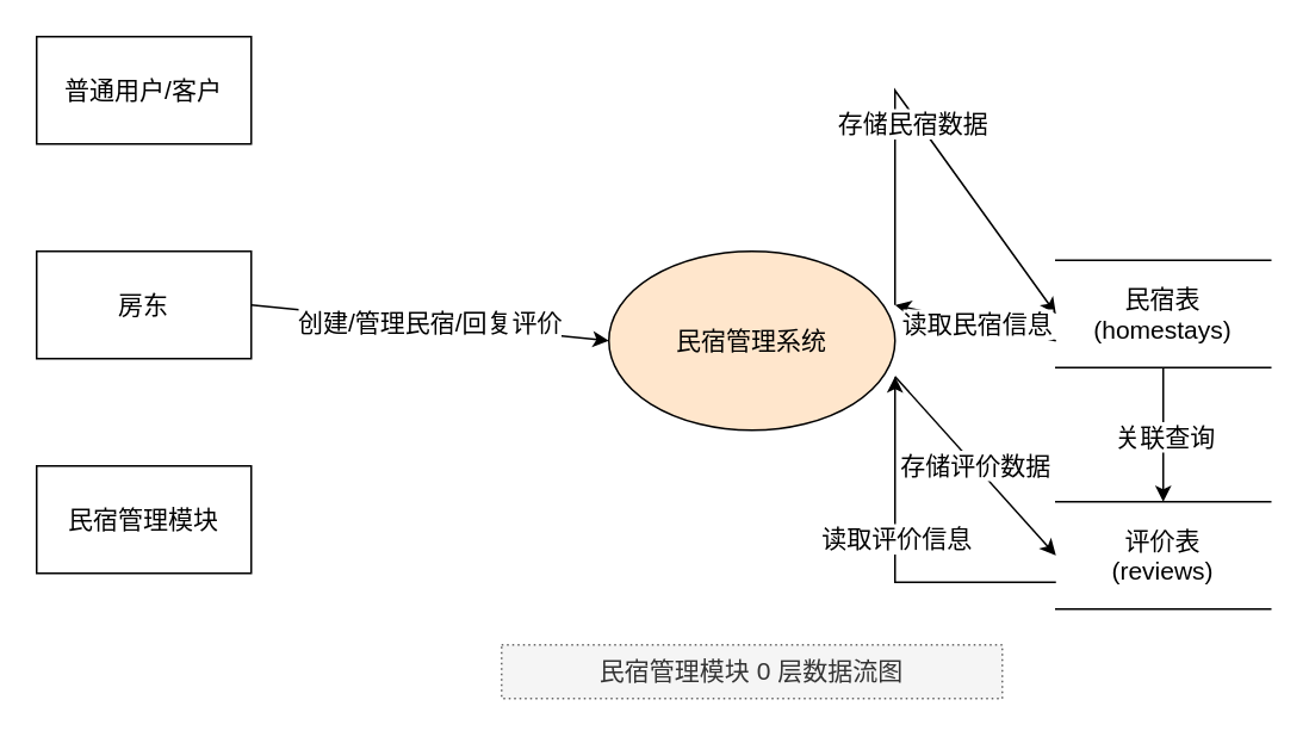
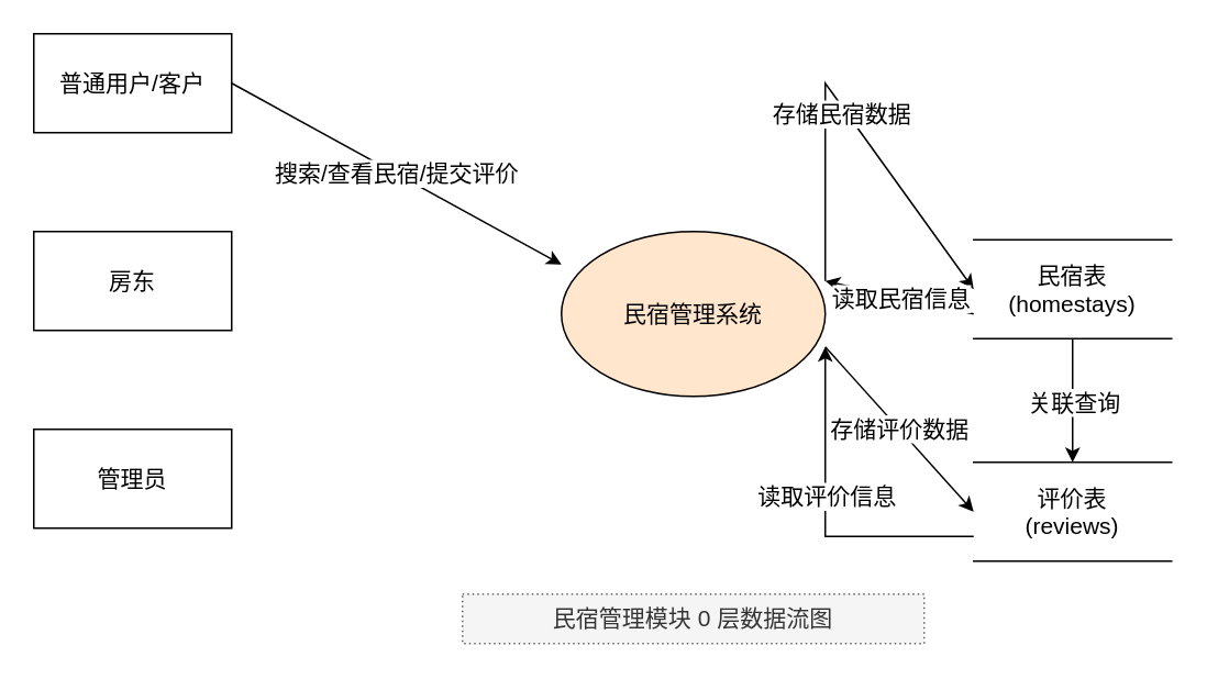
+ <mxCell id="8" value="" style="endArrow=classic;html=1;rounded=0;exitX=1;exitY=0.5;exitDx=0;exitDy=0;entryX=0;entryY=0.2;entryDx=0;entryDy=0;fontSize=14;entryPerimeter=0;" parent="1" source="2" target="5" edge="1"><mxGeometry relative="1" as="geometry"><mxPoint x="340" y="200" as="sourcePoint" /><mxPoint x="440" y="200" as="targetPoint" /></mxGeometry></mxCell>
+ <mxCell id="9" value="搜索/查看民宿/提交评价" style="edgeLabel;resizable=0;html=1;align=center;verticalAlign=middle;fontSize=14;" parent="8" connectable="0" vertex="1"><mxGeometry relative="1" as="geometry" /></mxCell>
- <mxCell id="10" value="" style="endArrow=classic;html=1;rounded=0;exitX=1;exitY=0.5;exitDx=0;exitDy=0;entryX=0;entryY=0.5;entryDx=0;entryDy=0;fontSize=14;" parent="1" source="3" target="5" edge="1"><mxGeometry relative="1" as="geometry"><mxPoint x="340" y="200" as="sourcePoint" /><mxPoint x="440" y="200" as="targetPoint" /></mxGeometry></mxCell>
- <mxCell id="11" value="创建/管理民宿/回复评价" style="edgeLabel;resizable=0;html=1;align=center;verticalAlign=middle;fontSize=14;" parent="10" connectable="0" vertex="1"><mxGeometry relative="1" as="geometry" /></mxCell>
- <mxCell id="4" value="民宿管理模块" style="rounded=0;whiteSpace=wrap;html=1;fontSize=14;" parent="1" vertex="1"><mxGeometry x="20" y="260" width="120" height="60" as="geometry" /></mxCell>
+ <mxCell id="4" value="管理员" style="rounded=0;whiteSpace=wrap;html=1;fontSize=14;" parent="1" vertex="1"><mxGeometry x="20" y="260" width="120" height="60" as="geometry" /></mxCell>
